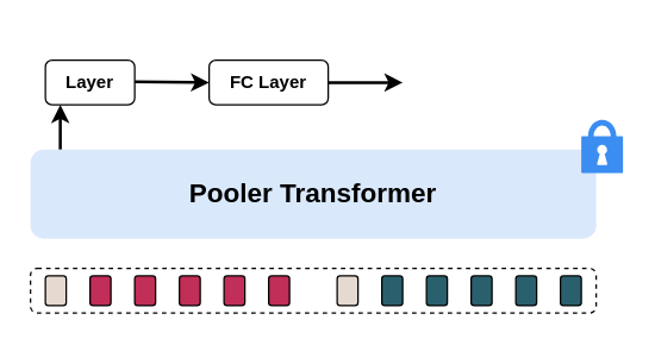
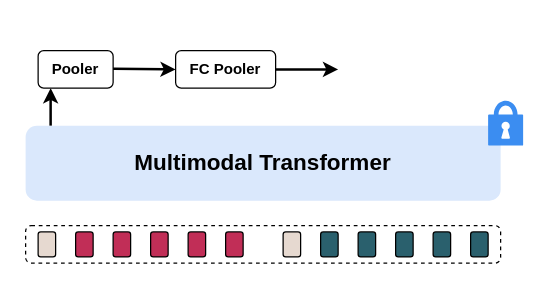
- <mxCell id="19" value="Layer" style="rounded=1;whiteSpace=wrap;html=1;fontStyle=1" vertex="1" parent="1"><mxGeometry x="30" y="40" width="60" height="30" as="geometry" /></mxCell>
+ <mxCell id="19" value="Pooler" style="rounded=1;whiteSpace=wrap;html=1;fontStyle=1" vertex="1" parent="1"><mxGeometry x="30" y="40" width="60" height="30" as="geometry" /></mxCell>
- <mxCell id="21" value="FC Layer" style="rounded=1;whiteSpace=wrap;html=1;fontStyle=1" vertex="1" parent="1"><mxGeometry x="140" y="40" width="80" height="30" as="geometry" /></mxCell>
+ <mxCell id="21" value="FC Pooler" style="rounded=1;whiteSpace=wrap;html=1;fontStyle=1" vertex="1" parent="1"><mxGeometry x="140" y="40" width="80" height="30" as="geometry" /></mxCell>
- <mxCell id="2" value="Pooler Transformer" style="rounded=1;whiteSpace=wrap;html=1;fontFamily=Helvetica;fontStyle=1;fontSize=18;fillColor=#dae8fc;strokeColor=none;" vertex="1" parent="1"><mxGeometry x="20" y="100" width="380" height="60" as="geometry" /></mxCell>
+ <mxCell id="2" value="Multimodal Transformer" style="rounded=1;whiteSpace=wrap;html=1;fontFamily=Helvetica;fontStyle=1;fontSize=18;fillColor=#dae8fc;strokeColor=none;" vertex="1" parent="1"><mxGeometry x="20" y="100" width="380" height="60" as="geometry" /></mxCell>
